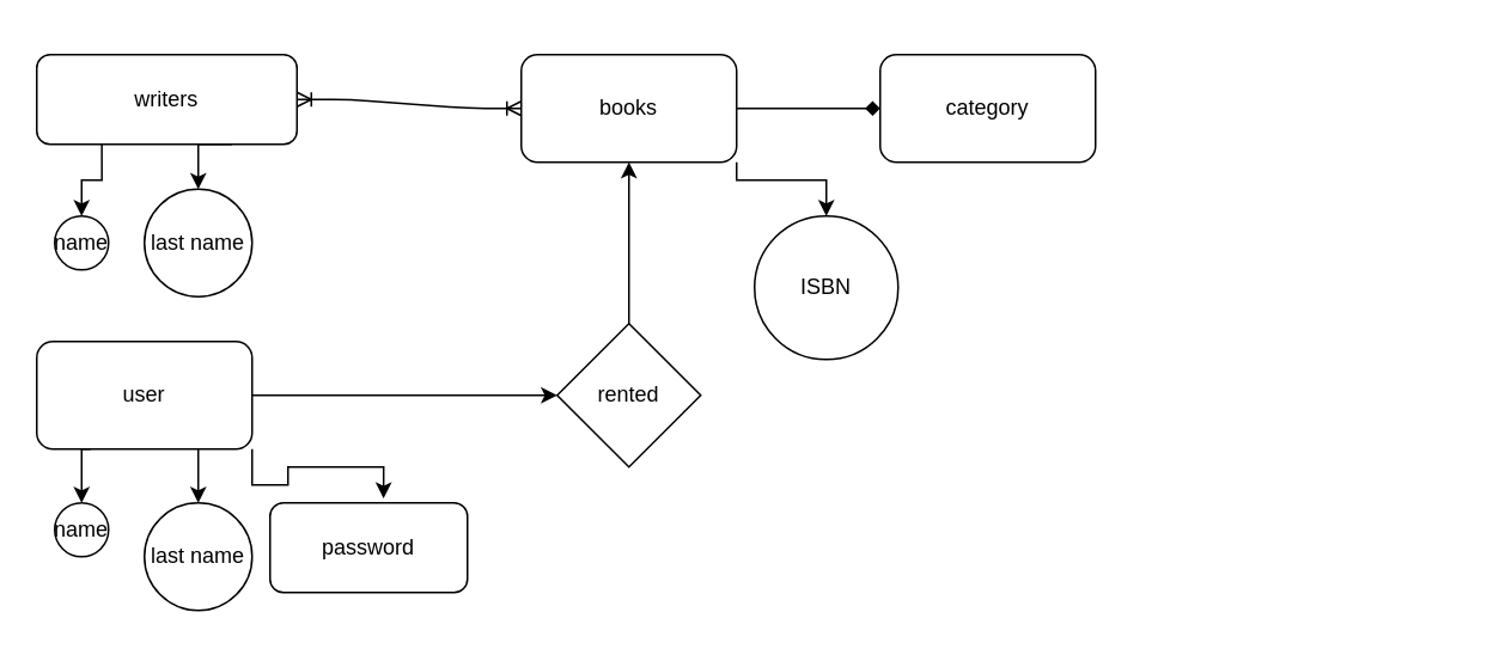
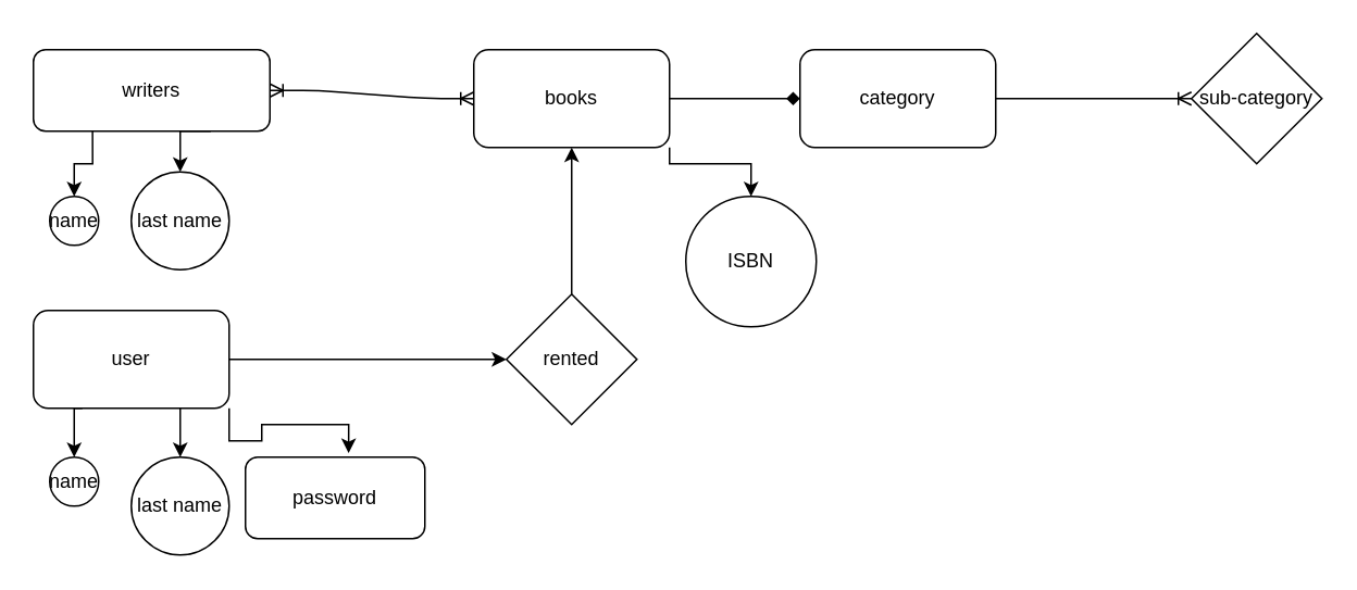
+ <mxCell id="17" value="" style="edgeStyle=entityRelationEdgeStyle;fontSize=12;html=1;endArrow=ERoneToMany;exitX=1;exitY=0.5;exitDx=0;exitDy=0;entryX=0;entryY=0.5;entryDx=0;entryDy=0;" edge="1" parent="1" source="13" target="14"><mxGeometry width="100" height="100" relative="1" as="geometry"><mxPoint x="450" y="280" as="sourcePoint" /><mxPoint x="550" y="180" as="targetPoint" /></mxGeometry></mxCell>
+ <mxCell id="14" value="&lt;span&gt;sub-category&lt;/span&gt;" style="rhombus;whiteSpace=wrap;html=1;gradientColor=none;" vertex="1" parent="1"><mxGeometry x="730" width="80" height="80" as="geometry" y="20" /></mxCell>
